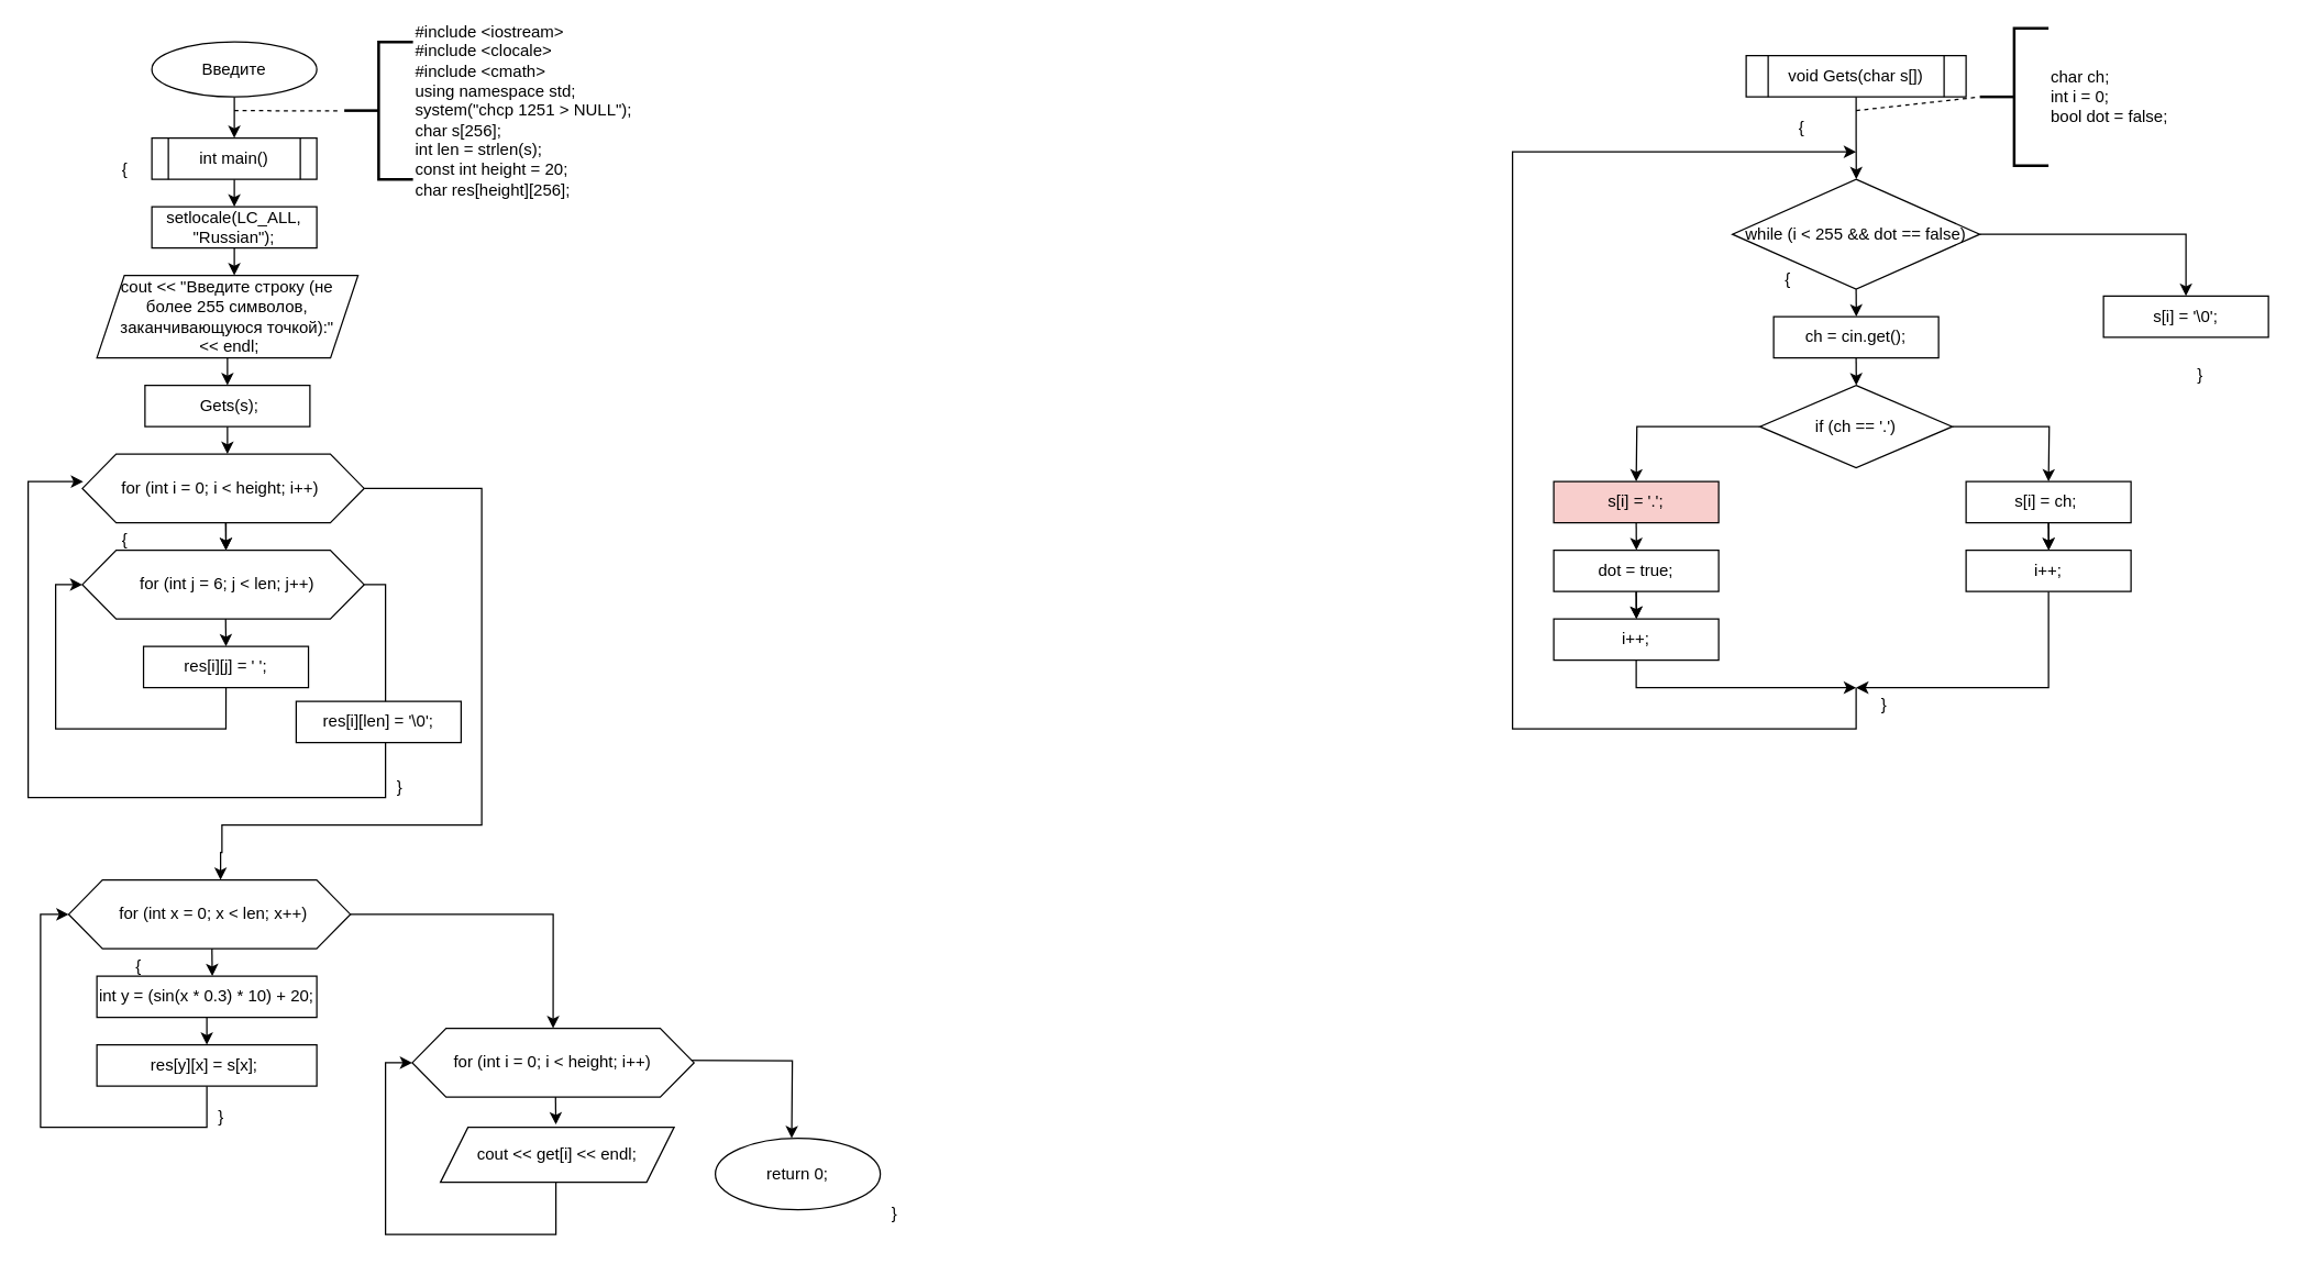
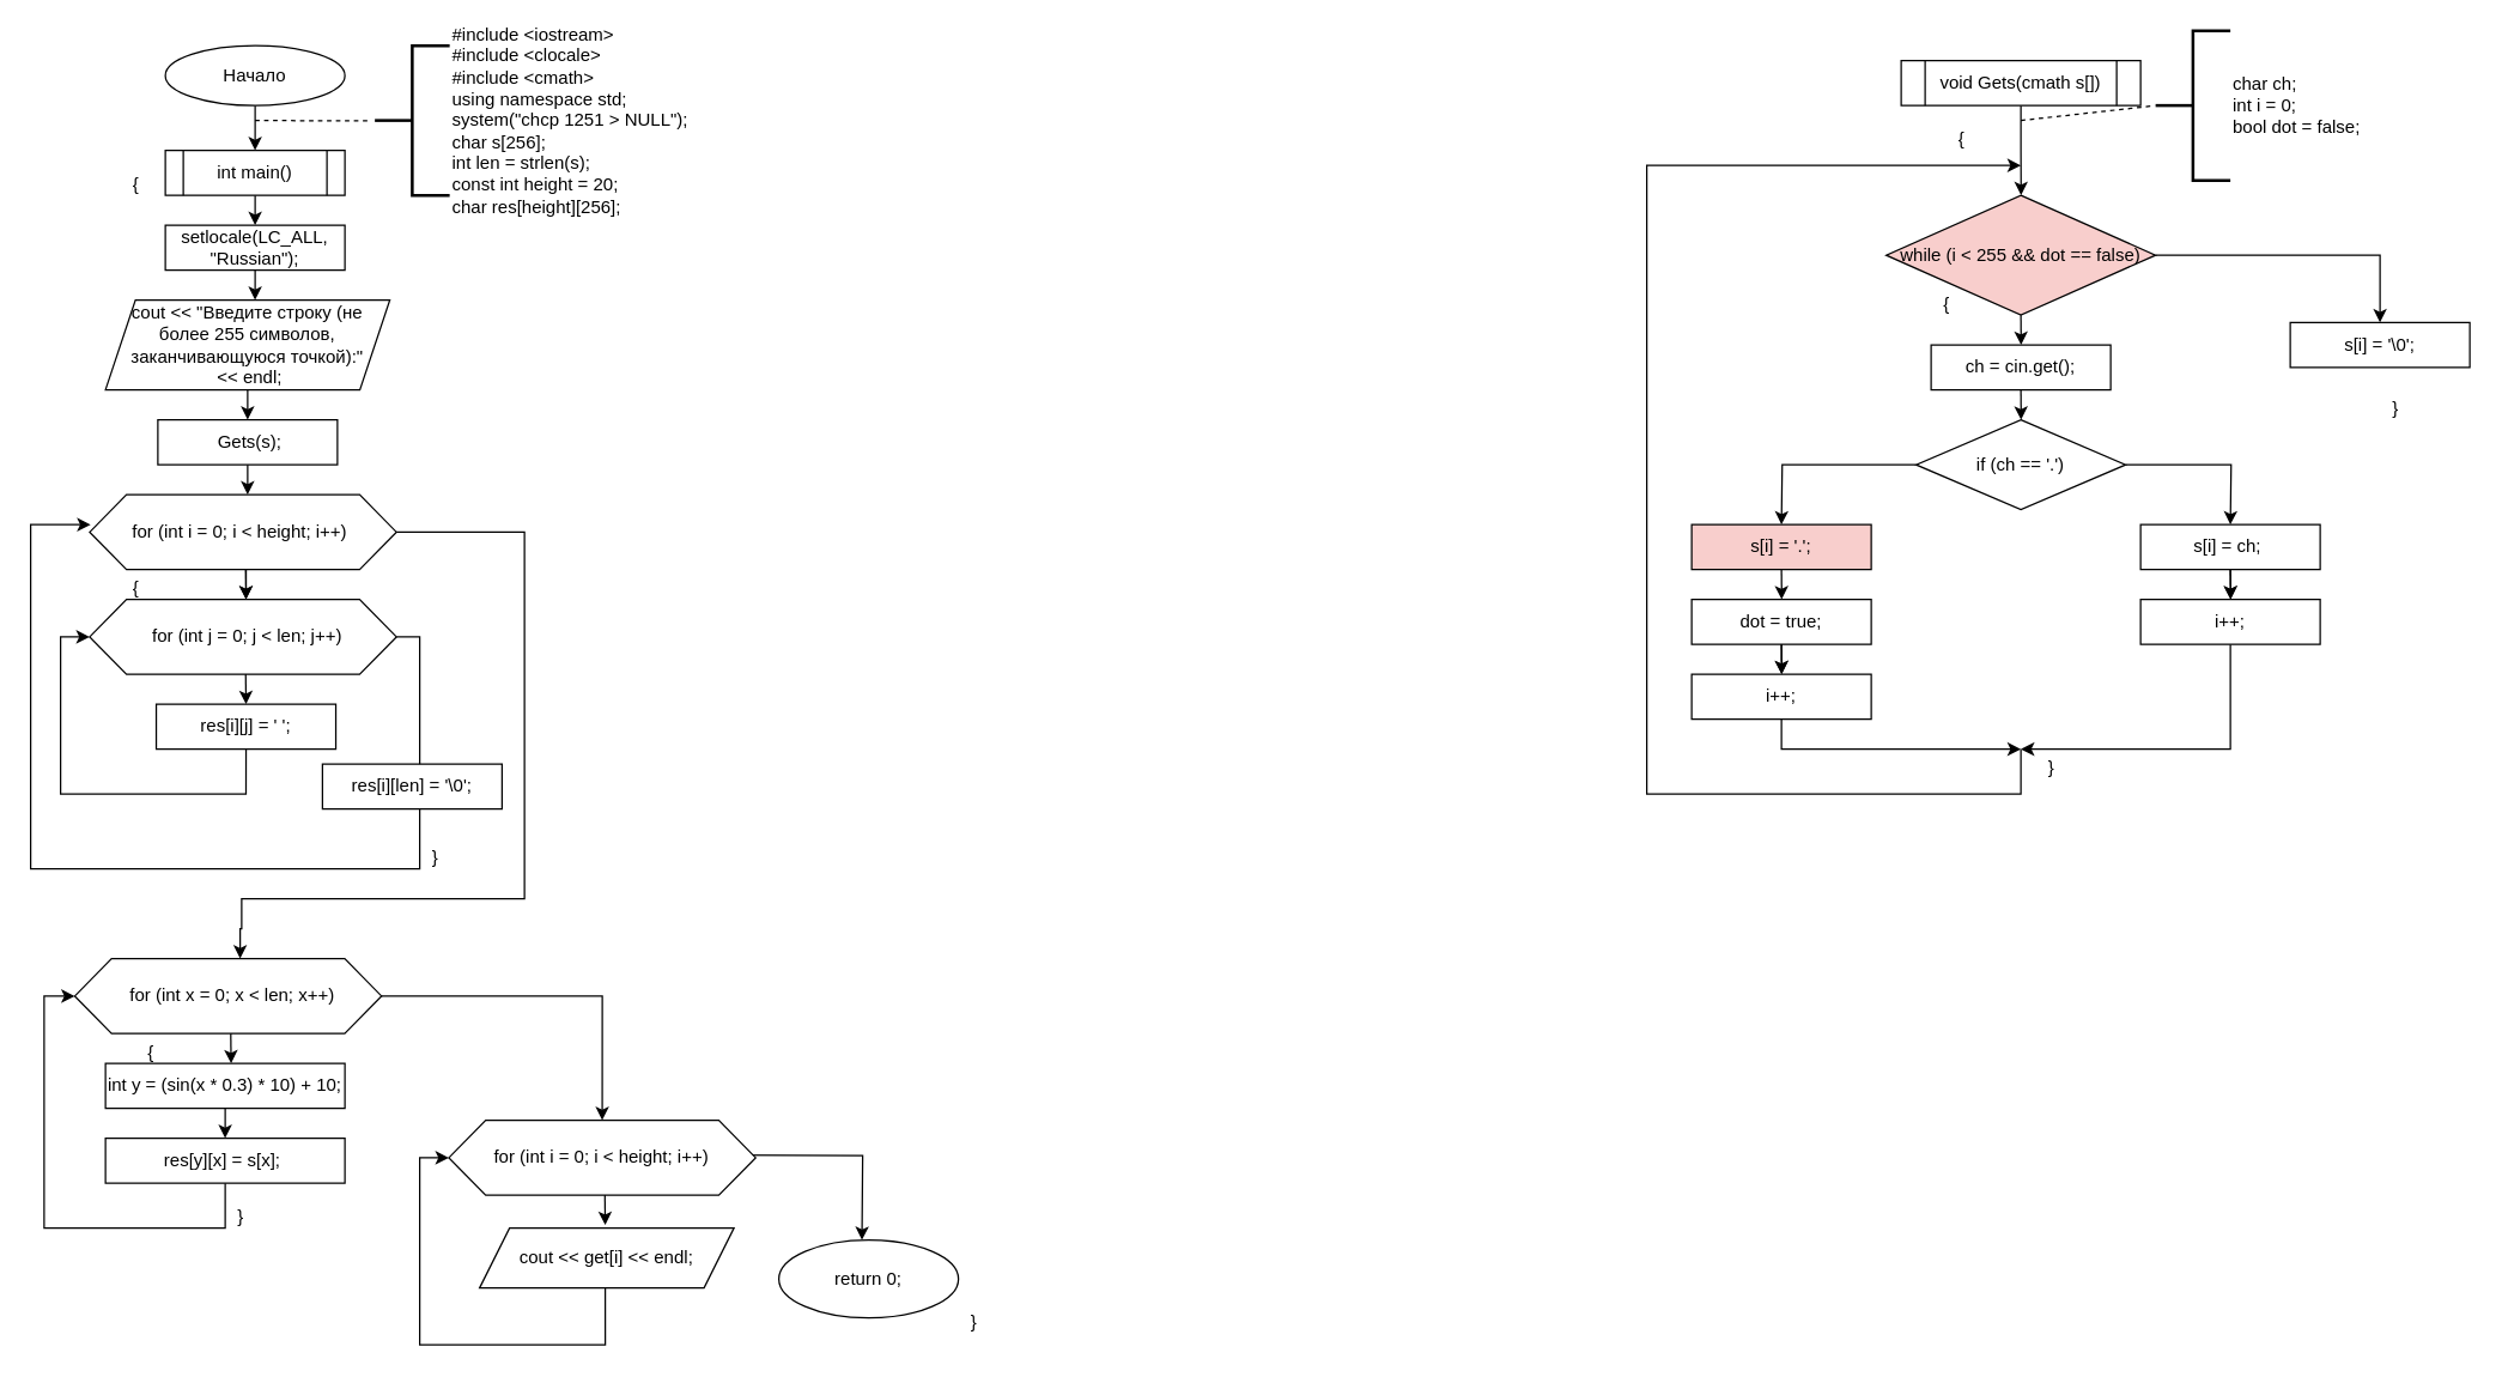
- <mxCell id="29" value="Введите" style="ellipse;whiteSpace=wrap;html=1;" parent="1" vertex="1"><mxGeometry x="110" y="30" width="120" height="40" as="geometry" /></mxCell>
+ <mxCell id="29" value="Начало" style="ellipse;whiteSpace=wrap;html=1;" parent="1" vertex="1"><mxGeometry x="110" y="30" width="120" height="40" as="geometry" /></mxCell>
- <mxCell id="3" value="void Gets(char s[])" style="shape=process;whiteSpace=wrap;html=1;backgroundOutline=1;" parent="1" vertex="1"><mxGeometry x="1270" y="40" width="160" height="30" as="geometry" /></mxCell>
+ <mxCell id="3" value="void Gets(cmath s[])" style="shape=process;whiteSpace=wrap;html=1;backgroundOutline=1;" parent="1" vertex="1"><mxGeometry x="1270" y="40" width="160" height="30" as="geometry" /></mxCell>
- <mxCell id="8" value="while (i &amp;lt; 255 &amp;amp;&amp;amp; dot == false)" style="rhombus;whiteSpace=wrap;html=1;" parent="1" vertex="1"><mxGeometry x="1260" y="130" width="180" height="80" as="geometry" /></mxCell>
+ <mxCell id="8" value="while (i &amp;lt; 255 &amp;amp;&amp;amp; dot == false)" style="rhombus;whiteSpace=wrap;html=1;fillColor=#f8cecc;" parent="1" vertex="1"><mxGeometry x="1260" y="130" width="180" height="80" as="geometry" /></mxCell>
- <mxCell id="48" value="for (int j = 6; j &amp;lt; len; j++)" style="text;html=1;align=center;verticalAlign=middle;whiteSpace=wrap;rounded=0;" parent="1" vertex="1"><mxGeometry x="89.971" y="410" width="150" height="30" as="geometry" /></mxCell>
+ <mxCell id="48" value="for (int j = 0; j &amp;lt; len; j++)" style="text;html=1;align=center;verticalAlign=middle;whiteSpace=wrap;rounded=0;" parent="1" vertex="1"><mxGeometry x="89.971" y="410" width="150" height="30" as="geometry" /></mxCell>
- <mxCell id="58" value="int y = (sin(x * 0.3) * 10) + 20;" style="rounded=0;whiteSpace=wrap;html=1;" parent="1" vertex="1"><mxGeometry x="70" y="710" width="160" height="30" as="geometry" /></mxCell>
+ <mxCell id="58" value="int y = (sin(x * 0.3) * 10) + 10;" style="rounded=0;whiteSpace=wrap;html=1;" parent="1" vertex="1"><mxGeometry x="70" y="710" width="160" height="30" as="geometry" /></mxCell>
